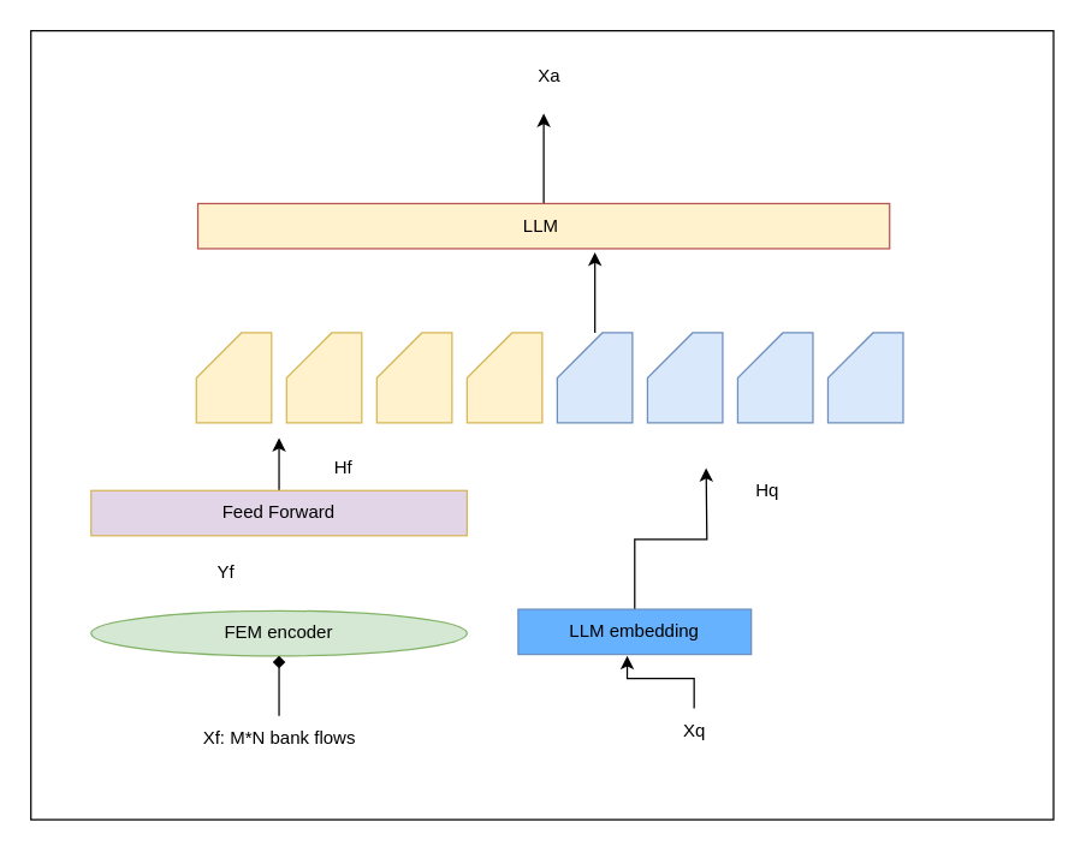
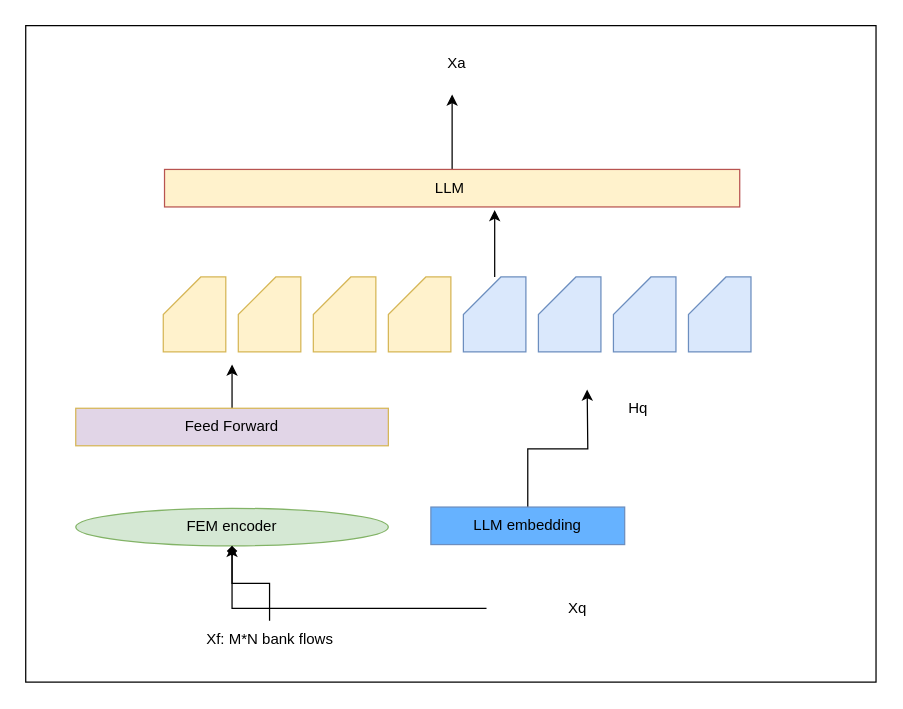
- <mxCell id="21" value="Hf" style="text;html=1;align=center;verticalAlign=middle;whiteSpace=wrap;rounded=0;" vertex="1" parent="1"><mxGeometry x="197.5" y="296" width="60" height="30" as="geometry" /></mxCell>
- <mxCell id="6" value="Yf" style="text;html=1;align=center;verticalAlign=middle;whiteSpace=wrap;rounded=0;" vertex="1" parent="1"><mxGeometry x="120" y="366" width="60" height="30" as="geometry" /></mxCell>
- <mxCell id="20" style="edgeStyle=orthogonalEdgeStyle;rounded=0;orthogonalLoop=1;jettySize=auto;html=1;entryX=0.468;entryY=1.033;entryDx=0;entryDy=0;entryPerimeter=0;" edge="1" parent="1" source="19" target="18"><mxGeometry relative="1" as="geometry" /></mxCell>
+ <mxCell id="20" style="edgeStyle=orthogonalEdgeStyle;rounded=0;orthogonalLoop=1;jettySize=auto;html=1;" edge="1" parent="1" source="19" target="3"><mxGeometry relative="1" as="geometry" /></mxCell>
- <mxCell id="8" value="Xf: M*N bank flows" style="text;html=1;align=center;verticalAlign=middle;whiteSpace=wrap;rounded=0;" vertex="1" parent="1"><mxGeometry x="112.5" y="476" width="145" height="30" as="geometry" /></mxCell>
+ <mxCell id="8" value="Xf: M*N bank flows" style="text;html=1;align=center;verticalAlign=middle;whiteSpace=wrap;rounded=0;" vertex="1" parent="1"><mxGeometry x="142.5" y="496" width="145" height="30" as="geometry" /></mxCell>
